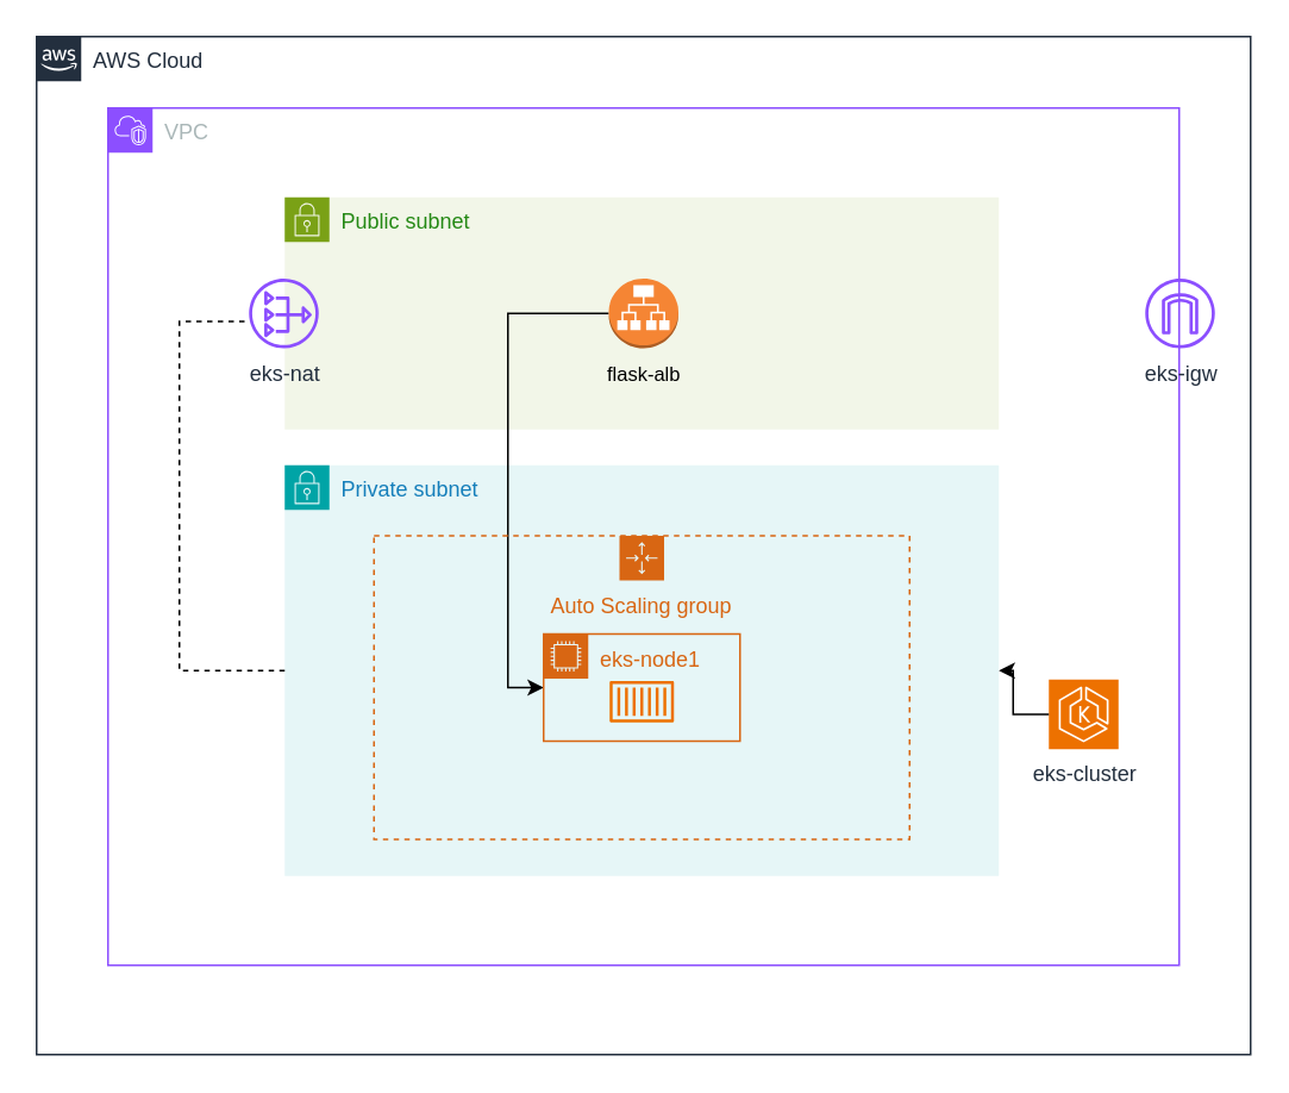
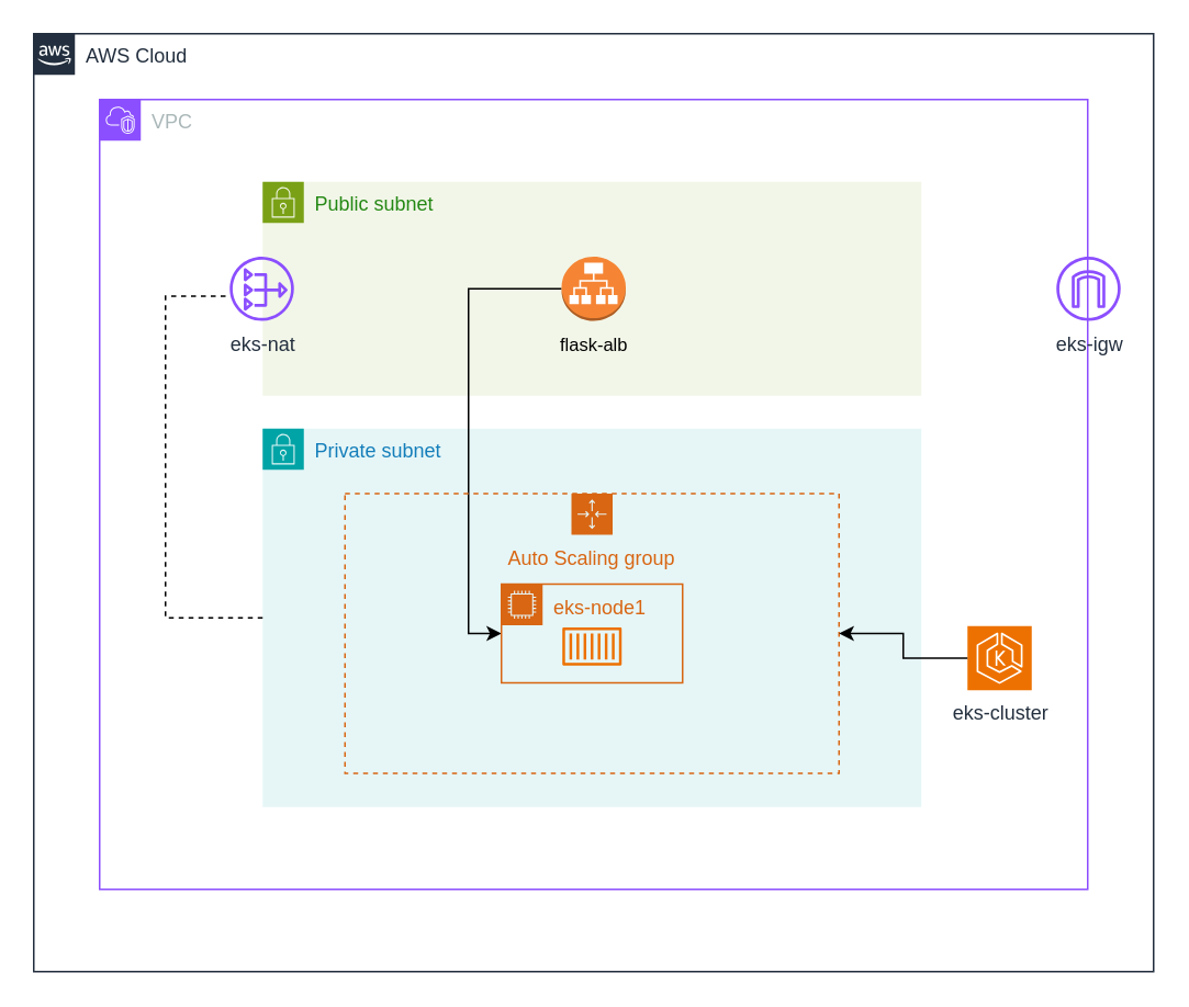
- <mxCell id="15" style="edgeStyle=orthogonalEdgeStyle;rounded=0;orthogonalLoop=1;jettySize=auto;html=1;" edge="1" parent="1" source="5" target="4"><mxGeometry relative="1" as="geometry" /></mxCell>
+ <mxCell id="15" style="edgeStyle=orthogonalEdgeStyle;rounded=0;orthogonalLoop=1;jettySize=auto;html=1;" edge="1" parent="1" source="5" target="11"><mxGeometry relative="1" as="geometry" /></mxCell>
